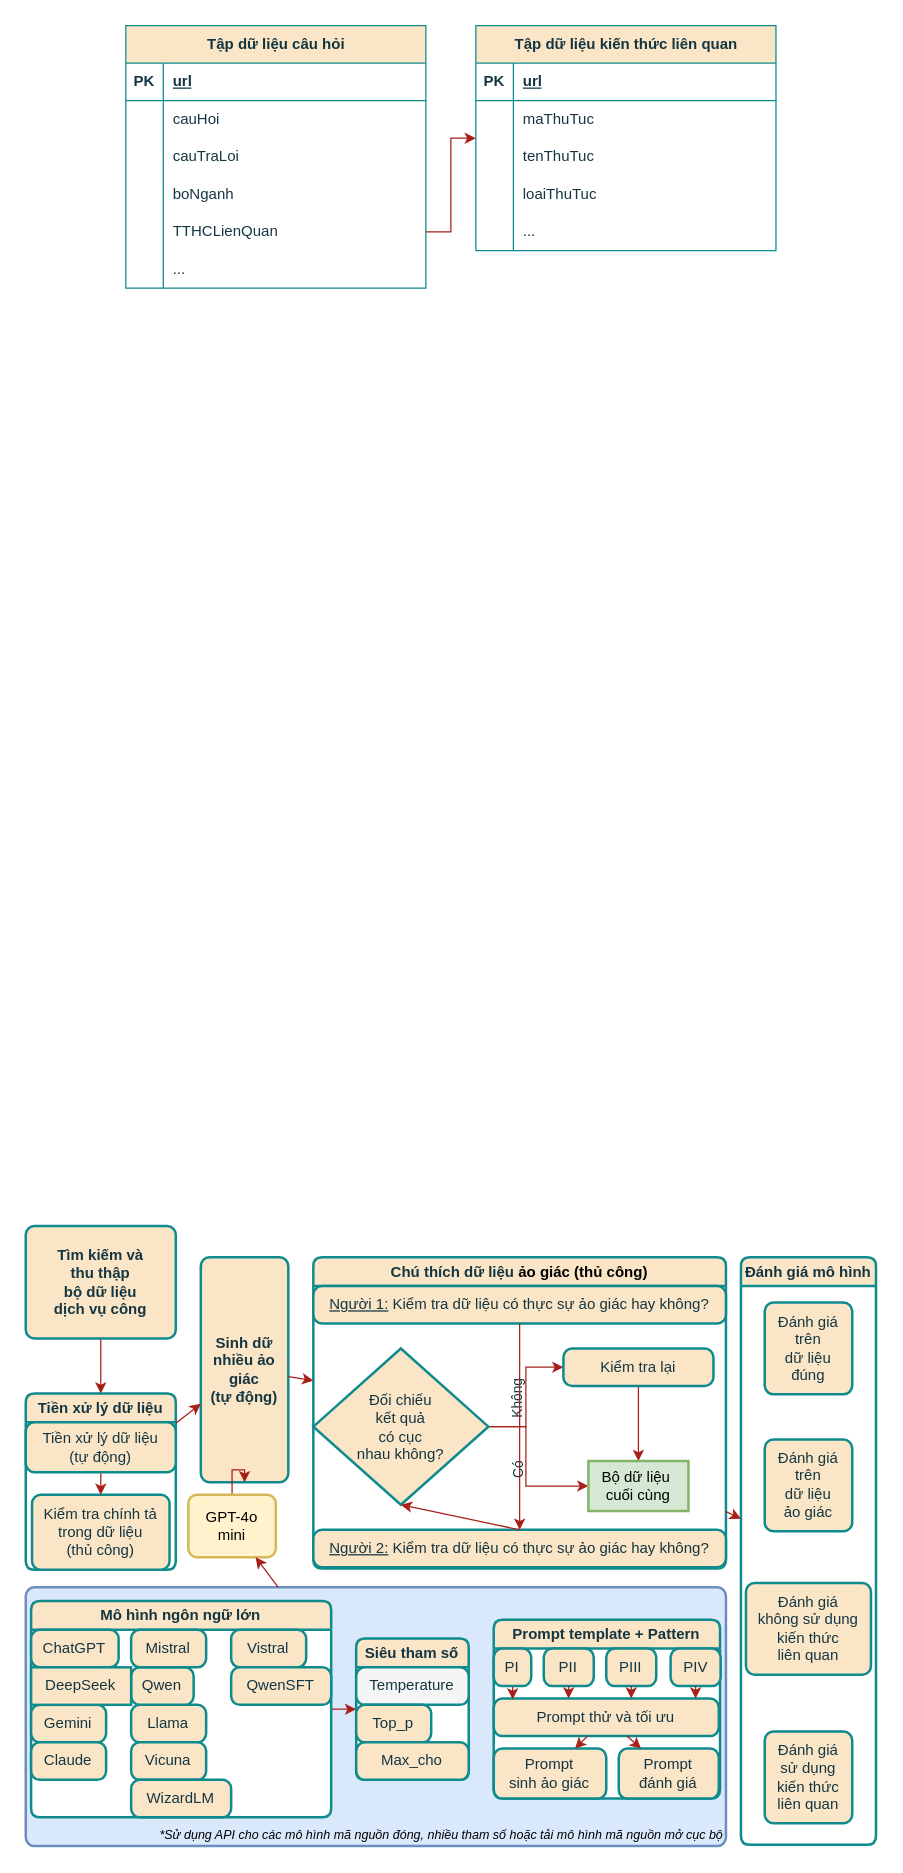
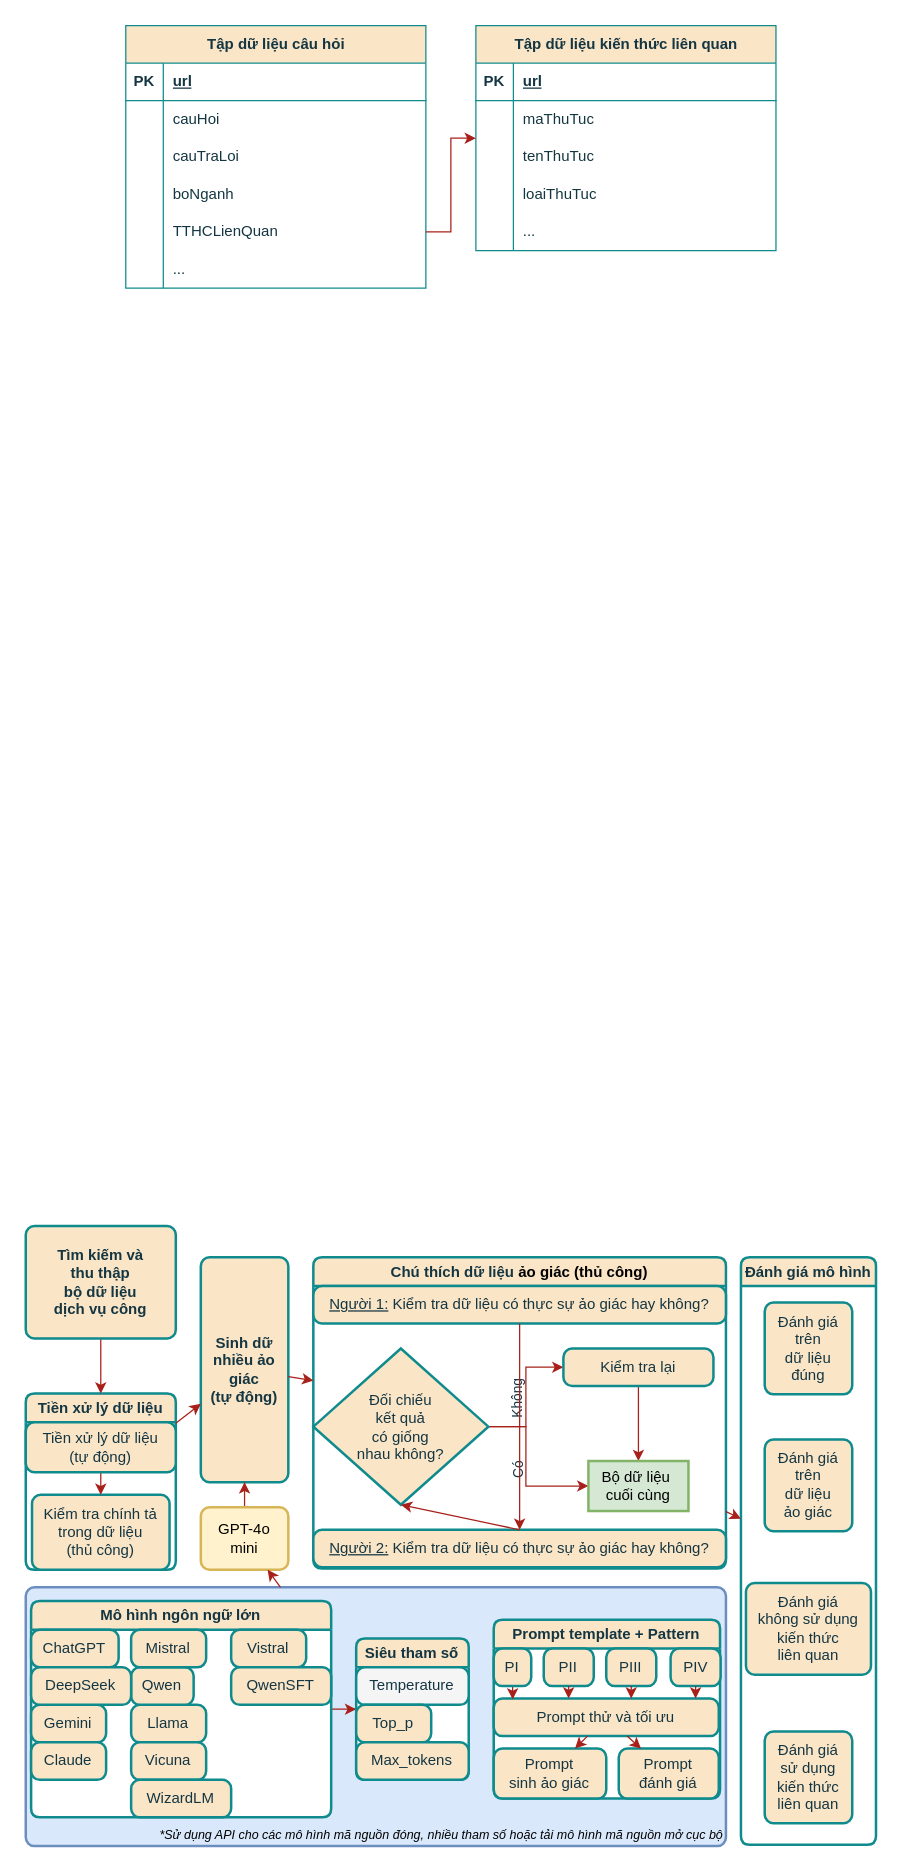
- <mxCell id="10" value="Đối chiếu&lt;br&gt;kết quả&lt;br&gt;có cục&lt;br&gt;nhau không?" style="strokeWidth=2;html=1;shape=mxgraph.flowchart.decision;whiteSpace=wrap;labelBackgroundColor=none;fontStyle=0;fillColor=#FAE5C7;strokeColor=#0F8B8D;fontColor=#143642;movable=1;resizable=1;rotatable=1;deletable=1;editable=1;locked=0;connectable=1;" parent="4" vertex="1"><mxGeometry y="50" width="140" height="125" as="geometry" /></mxCell>
+ <mxCell id="10" value="Đối chiếu&lt;br&gt;kết quả&lt;br&gt;có giống&lt;br&gt;nhau không?" style="strokeWidth=2;html=1;shape=mxgraph.flowchart.decision;whiteSpace=wrap;labelBackgroundColor=none;fontStyle=0;fillColor=#FAE5C7;strokeColor=#0F8B8D;fontColor=#143642;movable=1;resizable=1;rotatable=1;deletable=1;editable=1;locked=0;connectable=1;" parent="4" vertex="1"><mxGeometry y="50" width="140" height="125" as="geometry" /></mxCell>
- <mxCell id="26" value="GPT-4o&lt;div&gt;mini&lt;/div&gt;" style="rounded=1;whiteSpace=wrap;html=1;absoluteArcSize=1;arcSize=14;strokeWidth=2;labelBackgroundColor=none;fillColor=#fff2cc;strokeColor=#d6b656;movable=1;resizable=1;rotatable=1;deletable=1;editable=1;locked=0;connectable=1;" parent="1" vertex="1"><mxGeometry x="150" y="1195" width="70" height="50" as="geometry" /></mxCell>
+ <mxCell id="26" value="GPT-4o&lt;div&gt;mini&lt;/div&gt;" style="rounded=1;whiteSpace=wrap;html=1;absoluteArcSize=1;arcSize=14;strokeWidth=2;labelBackgroundColor=none;fillColor=#fff2cc;strokeColor=#d6b656;movable=1;resizable=1;rotatable=1;deletable=1;editable=1;locked=0;connectable=1;" parent="1" vertex="1"><mxGeometry x="160" y="1205" width="70" height="50" as="geometry" /></mxCell>
- <mxCell id="39" value="DeepSeek" style="whiteSpace=wrap;html=1;absoluteArcSize=1;arcSize=14;strokeWidth=2;container=0;labelBackgroundColor=none;fillColor=#FAE5C7;strokeColor=#0F8B8D;fontColor=#143642;movable=1;resizable=1;rotatable=1;deletable=1;editable=1;locked=0;connectable=1;rounded=0;" parent="1" vertex="1"><mxGeometry x="24.27" y="1333" width="80" height="30" as="geometry" /></mxCell>
+ <mxCell id="39" value="DeepSeek" style="rounded=1;whiteSpace=wrap;html=1;absoluteArcSize=1;arcSize=14;strokeWidth=2;container=0;labelBackgroundColor=none;fillColor=#FAE5C7;strokeColor=#0F8B8D;fontColor=#143642;movable=1;resizable=1;rotatable=1;deletable=1;editable=1;locked=0;connectable=1;" parent="1" vertex="1"><mxGeometry x="24.27" y="1333" width="80" height="30" as="geometry" /></mxCell>
- <mxCell id="47" value="Max_cho" style="rounded=1;whiteSpace=wrap;html=1;absoluteArcSize=1;arcSize=14;strokeWidth=2;container=0;labelBackgroundColor=none;fillColor=#FAE5C7;strokeColor=#0F8B8D;fontColor=#143642;movable=1;resizable=1;rotatable=1;deletable=1;editable=1;locked=0;connectable=1;" parent="1" vertex="1"><mxGeometry x="284.27" y="1393" width="90" height="30" as="geometry" /></mxCell>
+ <mxCell id="47" value="Max_tokens" style="rounded=1;whiteSpace=wrap;html=1;absoluteArcSize=1;arcSize=14;strokeWidth=2;container=0;labelBackgroundColor=none;fillColor=#FAE5C7;strokeColor=#0F8B8D;fontColor=#143642;movable=1;resizable=1;rotatable=1;deletable=1;editable=1;locked=0;connectable=1;" parent="1" vertex="1"><mxGeometry x="284.27" y="1393" width="90" height="30" as="geometry" /></mxCell>
